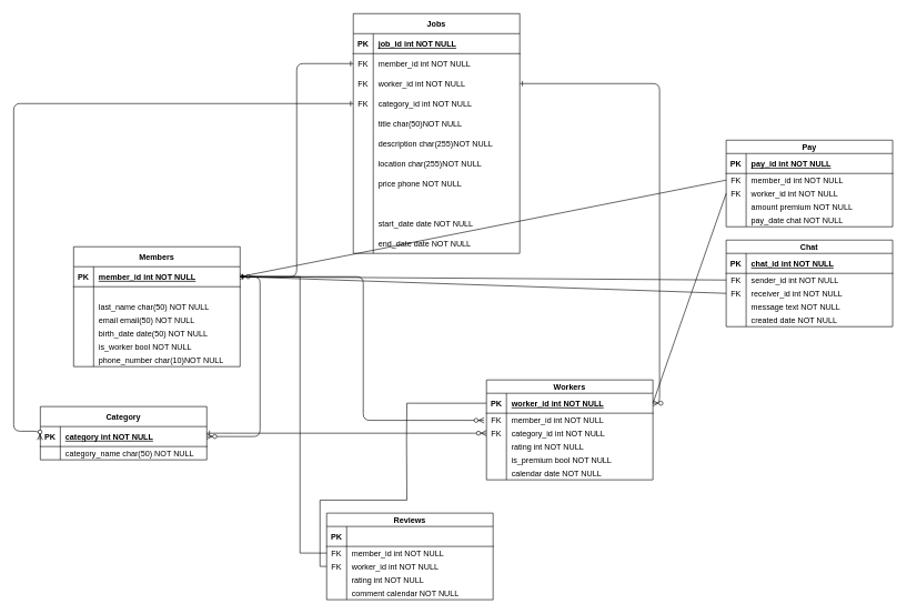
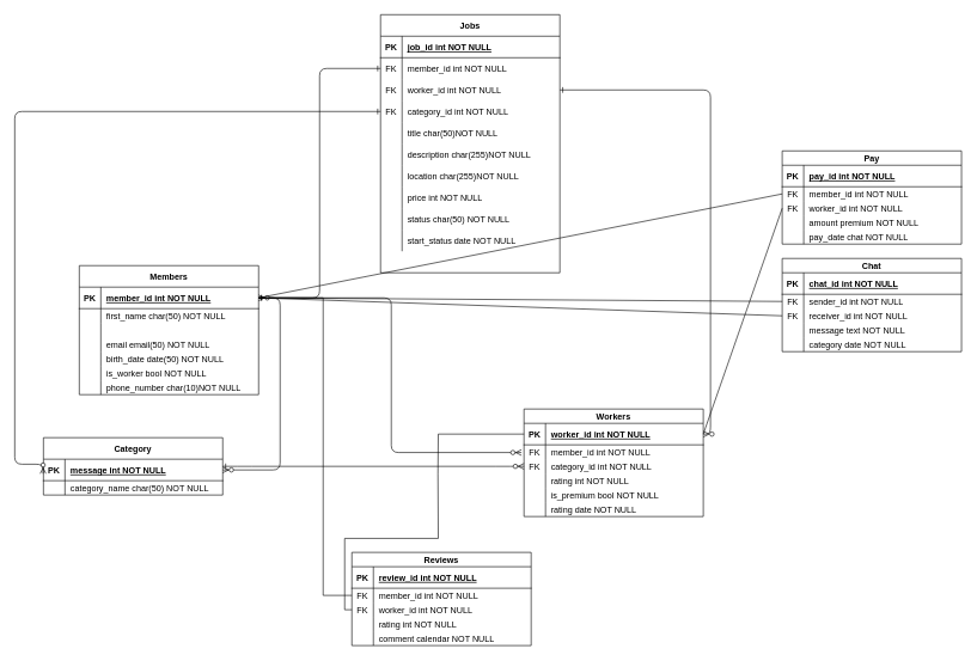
- <mxCell id="28" value="price phone NOT NULL" style="shape=partialRectangle;overflow=hidden;connectable=0;fillColor=none;top=0;left=0;bottom=0;right=0;align=left;spacingLeft=6;" parent="26" vertex="1"><mxGeometry x="30" width="220" height="30" as="geometry"><mxRectangle width="220" height="30" as="alternateBounds" /></mxGeometry></mxCell>
+ <mxCell id="28" value="price int NOT NULL" style="shape=partialRectangle;overflow=hidden;connectable=0;fillColor=none;top=0;left=0;bottom=0;right=0;align=left;spacingLeft=6;" parent="26" vertex="1"><mxGeometry x="30" width="220" height="30" as="geometry"><mxRectangle width="220" height="30" as="alternateBounds" /></mxGeometry></mxCell>
+ <mxCell id="31" value="status char(50) NOT NULL" style="shape=partialRectangle;overflow=hidden;connectable=0;fillColor=none;top=0;left=0;bottom=0;right=0;align=left;spacingLeft=6;" parent="29" vertex="1"><mxGeometry x="30" width="220" height="30" as="geometry"><mxRectangle width="220" height="30" as="alternateBounds" /></mxGeometry></mxCell>
- <mxCell id="34" value="start_date date NOT NULL" style="shape=partialRectangle;overflow=hidden;connectable=0;fillColor=none;top=0;left=0;bottom=0;right=0;align=left;spacingLeft=6;" parent="32" vertex="1"><mxGeometry x="30" width="220" height="30" as="geometry"><mxRectangle width="220" height="30" as="alternateBounds" /></mxGeometry></mxCell>
+ <mxCell id="34" value="start_status date NOT NULL" style="shape=partialRectangle;overflow=hidden;connectable=0;fillColor=none;top=0;left=0;bottom=0;right=0;align=left;spacingLeft=6;" parent="32" vertex="1"><mxGeometry x="30" width="220" height="30" as="geometry"><mxRectangle width="220" height="30" as="alternateBounds" /></mxGeometry></mxCell>
- <mxCell id="37" value="end_date date NOT NULL" style="shape=partialRectangle;overflow=hidden;connectable=0;fillColor=none;top=0;left=0;bottom=0;right=0;align=left;spacingLeft=6;" parent="35" vertex="1"><mxGeometry x="30" width="220" height="30" as="geometry"><mxRectangle width="220" height="30" as="alternateBounds" /></mxGeometry></mxCell>
+ <mxCell id="44" value="first_name char(50) NOT NULL" style="shape=partialRectangle;overflow=hidden;connectable=0;fillColor=none;top=0;left=0;bottom=0;right=0;align=left;spacingLeft=6;" parent="42" vertex="1"><mxGeometry x="30" width="220" height="20" as="geometry"><mxRectangle width="220" height="20" as="alternateBounds" /></mxGeometry></mxCell>
- <mxCell id="47" value="last_name char(50) NOT NULL" style="shape=partialRectangle;overflow=hidden;connectable=0;fillColor=none;top=0;left=0;bottom=0;right=0;align=left;spacingLeft=6;" parent="45" vertex="1"><mxGeometry x="30" width="220" height="20" as="geometry"><mxRectangle width="220" height="20" as="alternateBounds" /></mxGeometry></mxCell>
- <mxCell id="125" value="created date NOT NULL" style="shape=partialRectangle;overflow=hidden;connectable=0;fillColor=none;top=0;left=0;bottom=0;right=0;align=left;spacingLeft=6;" vertex="1" parent="123"><mxGeometry x="30" width="220" height="20" as="geometry"><mxRectangle width="220" height="20" as="alternateBounds" /></mxGeometry></mxCell>
+ <mxCell id="125" value="category date NOT NULL" style="shape=partialRectangle;overflow=hidden;connectable=0;fillColor=none;top=0;left=0;bottom=0;right=0;align=left;spacingLeft=6;" vertex="1" parent="123"><mxGeometry x="30" width="220" height="20" as="geometry"><mxRectangle width="220" height="20" as="alternateBounds" /></mxGeometry></mxCell>
- <mxCell id="82" value="category int NOT NULL " style="shape=partialRectangle;overflow=hidden;connectable=0;fillColor=none;top=0;left=0;bottom=0;right=0;align=left;spacingLeft=6;fontStyle=5;" parent="80" vertex="1"><mxGeometry x="30" width="220" height="30" as="geometry"><mxRectangle width="220" height="30" as="alternateBounds" /></mxGeometry></mxCell>
+ <mxCell id="82" value="message int NOT NULL " style="shape=partialRectangle;overflow=hidden;connectable=0;fillColor=none;top=0;left=0;bottom=0;right=0;align=left;spacingLeft=6;fontStyle=5;" parent="80" vertex="1"><mxGeometry x="30" width="220" height="30" as="geometry"><mxRectangle width="220" height="30" as="alternateBounds" /></mxGeometry></mxCell>
- <mxCell id="78" value="calendar date NOT NULL" style="shape=partialRectangle;overflow=hidden;connectable=0;fillColor=none;top=0;left=0;bottom=0;right=0;align=left;spacingLeft=6;" parent="76" vertex="1"><mxGeometry x="30" width="220" height="20" as="geometry"><mxRectangle width="220" height="20" as="alternateBounds" /></mxGeometry></mxCell>
+ <mxCell id="78" value="rating date NOT NULL" style="shape=partialRectangle;overflow=hidden;connectable=0;fillColor=none;top=0;left=0;bottom=0;right=0;align=left;spacingLeft=6;" parent="76" vertex="1"><mxGeometry x="30" width="220" height="20" as="geometry"><mxRectangle width="220" height="20" as="alternateBounds" /></mxGeometry></mxCell>
+ <mxCell id="93" value="review_id int NOT NULL " style="shape=partialRectangle;overflow=hidden;connectable=0;fillColor=none;top=0;left=0;bottom=0;right=0;align=left;spacingLeft=6;fontStyle=5;" parent="91" vertex="1"><mxGeometry x="30" width="220" height="30" as="geometry"><mxRectangle width="220" height="30" as="alternateBounds" /></mxGeometry></mxCell>
